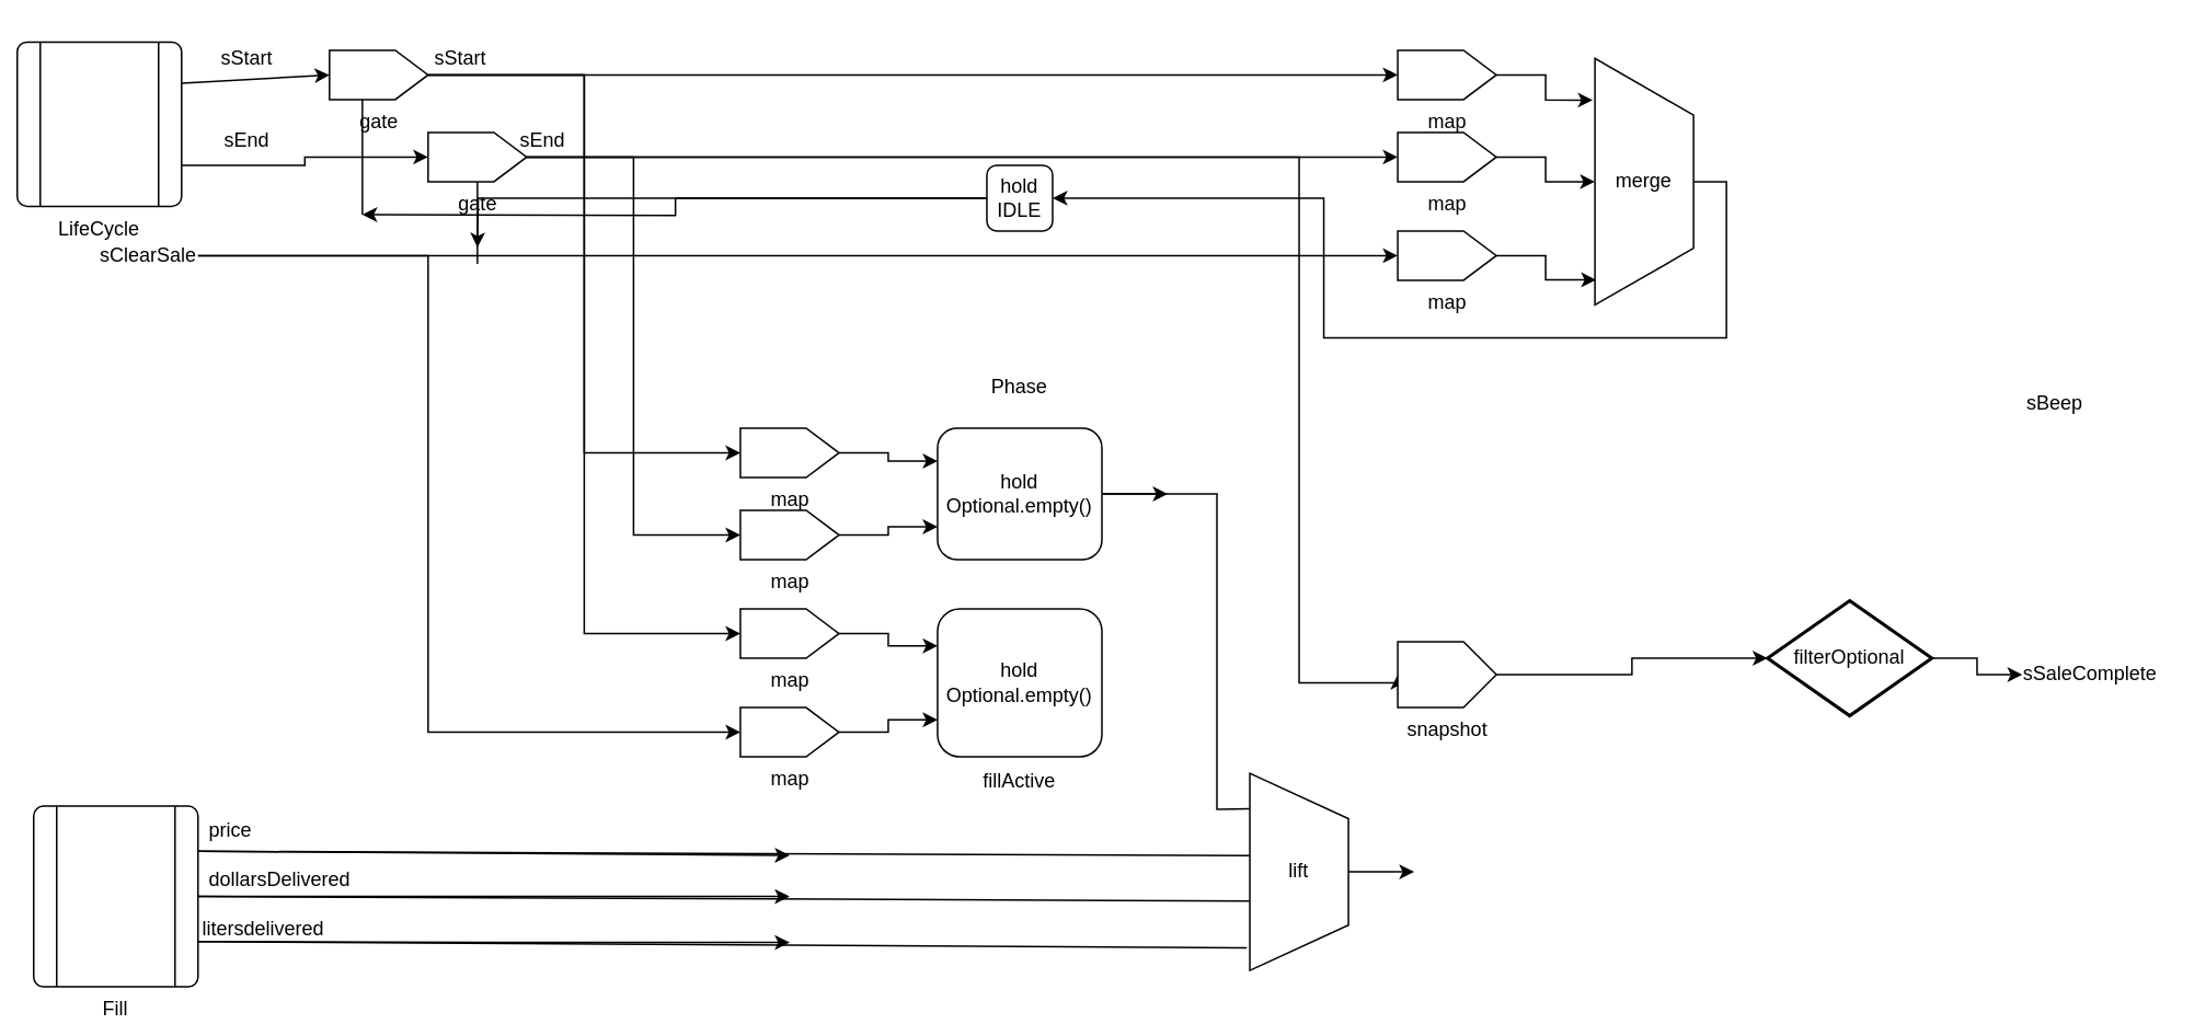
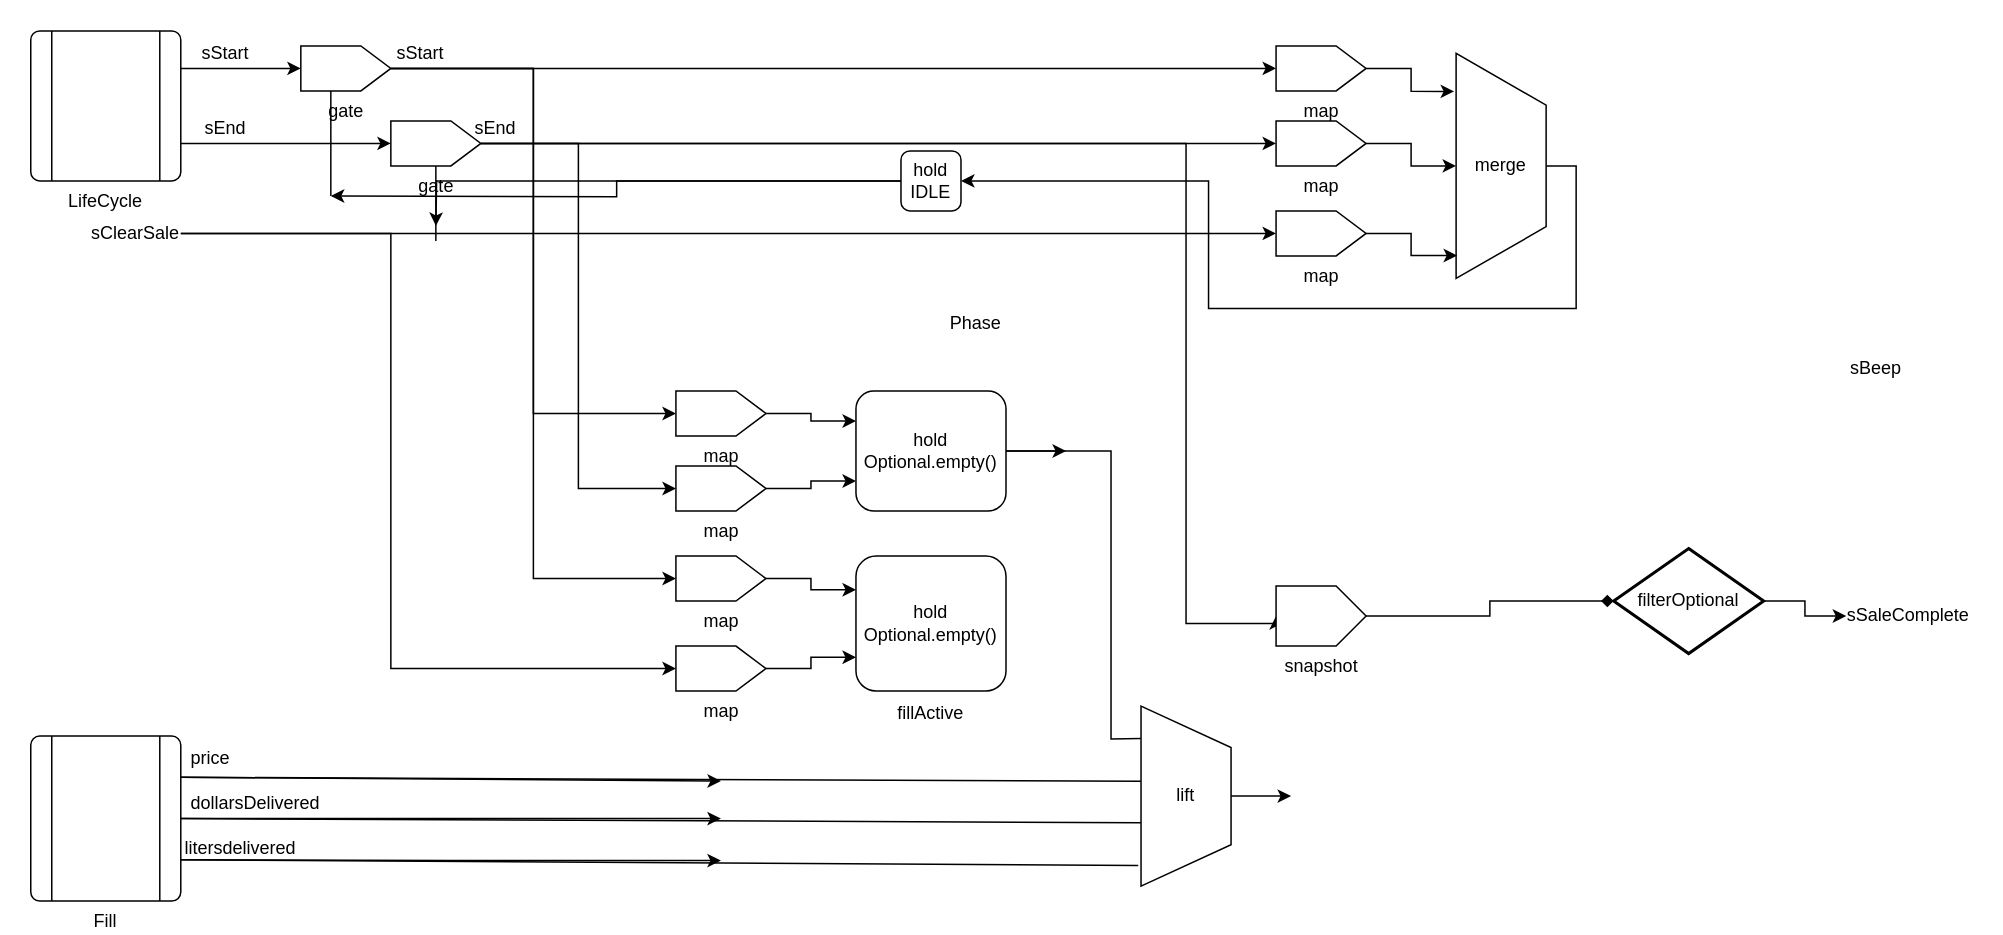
- <mxCell id="3" value="LifeCycle" style="verticalLabelPosition=bottom;verticalAlign=top;html=1;shape=process;whiteSpace=wrap;rounded=1;size=0.14;arcSize=6;" parent="1" vertex="1"><mxGeometry x="10" y="25" width="100" height="100" as="geometry" /></mxCell>
+ <mxCell id="3" value="LifeCycle" style="verticalLabelPosition=bottom;verticalAlign=top;html=1;shape=process;whiteSpace=wrap;rounded=1;size=0.14;arcSize=6;" parent="1" vertex="1"><mxGeometry x="20" y="20" width="100" height="100" as="geometry" /></mxCell>
- <mxCell id="34" value="Phase" style="text;html=1;align=center;verticalAlign=middle;whiteSpace=wrap;rounded=0;" vertex="1" parent="1"><mxGeometry x="590" y="220" width="60" height="30" as="geometry" /></mxCell>
+ <mxCell id="34" value="Phase" style="text;html=1;align=center;verticalAlign=middle;whiteSpace=wrap;rounded=0;" vertex="1" parent="1"><mxGeometry x="620" y="200" width="60" height="30" as="geometry" /></mxCell>
- <mxCell id="64" style="edgeStyle=orthogonalEdgeStyle;rounded=0;orthogonalLoop=1;jettySize=auto;html=1;entryX=0;entryY=0.5;entryDx=0;entryDy=0;entryPerimeter=0;" edge="1" parent="1" source="54" target="23"><mxGeometry relative="1" as="geometry" /></mxCell>
+ <mxCell id="64" style="edgeStyle=orthogonalEdgeStyle;rounded=0;orthogonalLoop=1;jettySize=auto;html=1;entryX=0;entryY=0.5;entryDx=0;entryDy=0;entryPerimeter=0;endArrow=diamond;" edge="1" parent="1" source="54" target="23"><mxGeometry relative="1" as="geometry" /></mxCell>
